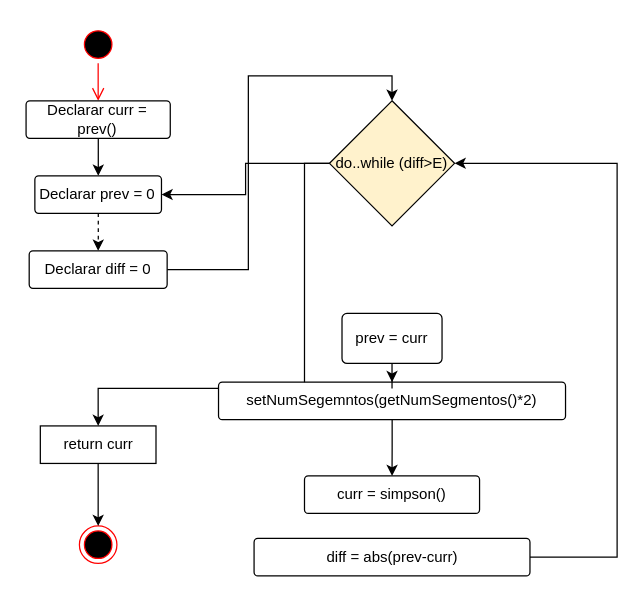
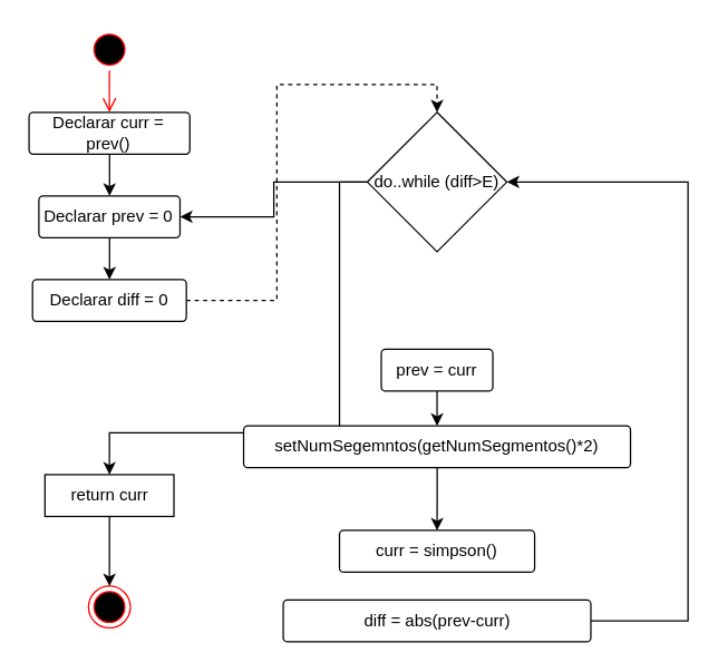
- <mxCell id="10" style="edgeStyle=orthogonalEdgeStyle;rounded=0;orthogonalLoop=1;jettySize=auto;html=1;entryX=0.5;entryY=0;entryDx=0;entryDy=0;" parent="1" source="11" target="15" edge="1"><mxGeometry relative="1" as="geometry" /></mxCell>
+ <mxCell id="10" style="edgeStyle=orthogonalEdgeStyle;rounded=0;orthogonalLoop=1;jettySize=auto;html=1;entryX=0.5;entryY=0;entryDx=0;entryDy=0;dashed=1;" parent="1" source="11" target="15" edge="1"><mxGeometry relative="1" as="geometry" /></mxCell>
- <mxCell id="15" value="do..while (diff&amp;gt;E)" style="rhombus;whiteSpace=wrap;html=1;fillColor=#fff2cc;" parent="1" vertex="1"><mxGeometry x="263" y="80" width="100" height="100" as="geometry" /></mxCell>
+ <mxCell id="15" value="do..while (diff&amp;gt;E)" style="rhombus;whiteSpace=wrap;html=1;" parent="1" vertex="1"><mxGeometry x="263" y="80" width="100" height="100" as="geometry" /></mxCell>
- <mxCell id="8" style="edgeStyle=orthogonalEdgeStyle;rounded=0;orthogonalLoop=1;jettySize=auto;html=1;entryX=0.5;entryY=0;entryDx=0;entryDy=0;dashed=1;" parent="1" source="9" target="11" edge="1"><mxGeometry relative="1" as="geometry" /></mxCell>
+ <mxCell id="8" style="edgeStyle=orthogonalEdgeStyle;rounded=0;orthogonalLoop=1;jettySize=auto;html=1;entryX=0.5;entryY=0;entryDx=0;entryDy=0;" parent="1" source="9" target="11" edge="1"><mxGeometry relative="1" as="geometry" /></mxCell>
- <mxCell id="21" value="prev = curr" style="rounded=1;arcSize=10;whiteSpace=wrap;html=1;align=center;" parent="1" vertex="1"><mxGeometry x="273" y="250" width="80" height="40" as="geometry" /></mxCell>
+ <mxCell id="21" value="prev = curr" style="rounded=1;arcSize=10;whiteSpace=wrap;html=1;align=center;" parent="1" vertex="1"><mxGeometry x="273" y="250" width="80" height="30" as="geometry" /></mxCell>
